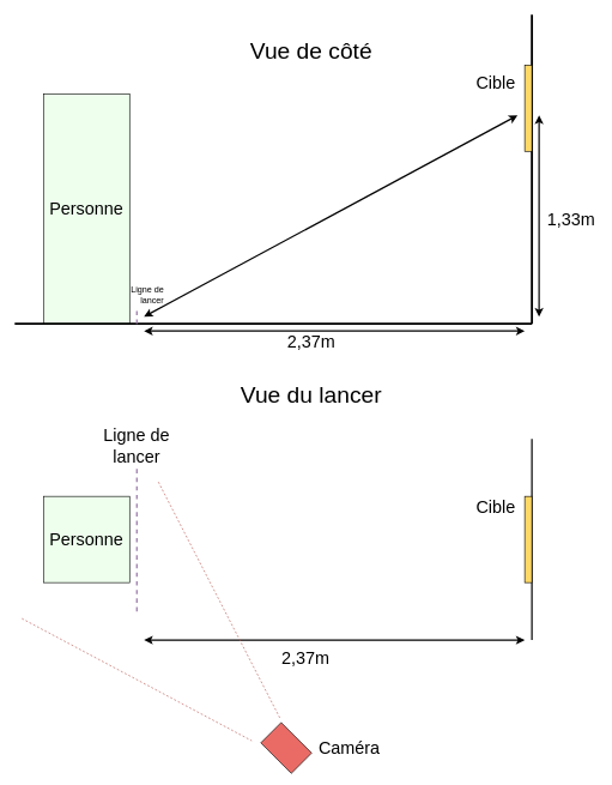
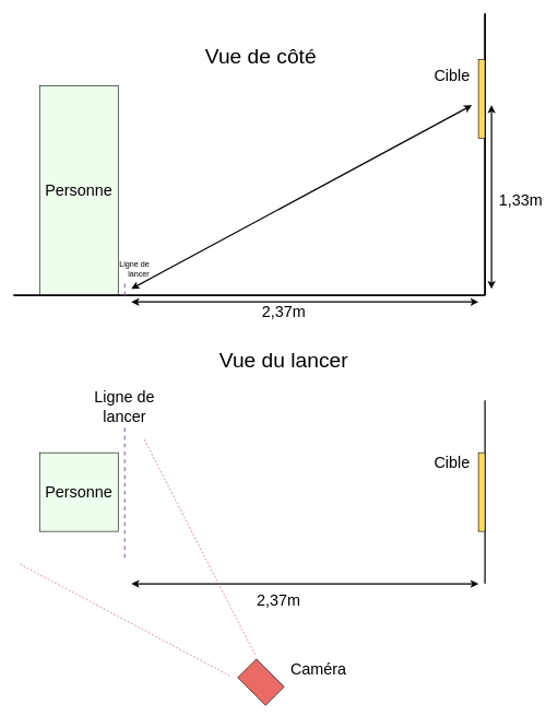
- <mxCell id="17" value="&lt;font style=&quot;font-size: 32px&quot;&gt;Vue de côté&lt;/font&gt;" style="text;html=1;strokeColor=none;fillColor=none;align=center;verticalAlign=middle;whiteSpace=wrap;rounded=0;" vertex="1" parent="1"><mxGeometry x="323" y="50" width="220" height="40" as="geometry" /></mxCell>
+ <mxCell id="17" value="&lt;font style=&quot;font-size: 32px&quot;&gt;Vue de côté&lt;/font&gt;" style="text;html=1;strokeColor=none;fillColor=none;align=center;verticalAlign=middle;whiteSpace=wrap;rounded=0;" vertex="1" parent="1"><mxGeometry x="288" y="65" width="220" height="40" as="geometry" /></mxCell>
- <mxCell id="27" value="&lt;font style=&quot;font-size: 24px&quot;&gt;Caméra&lt;/font&gt;" style="text;html=1;strokeColor=none;fillColor=none;align=center;verticalAlign=middle;whiteSpace=wrap;rounded=0;" vertex="1" parent="1"><mxGeometry x="440" y="1020" width="92" height="40" as="geometry" /></mxCell>
+ <mxCell id="27" value="&lt;font style=&quot;font-size: 24px&quot;&gt;Caméra&lt;/font&gt;" style="text;html=1;strokeColor=none;fillColor=none;align=center;verticalAlign=middle;whiteSpace=wrap;rounded=0;" vertex="1" parent="1"><mxGeometry x="440" y="1000" width="92" height="40" as="geometry" /></mxCell>
